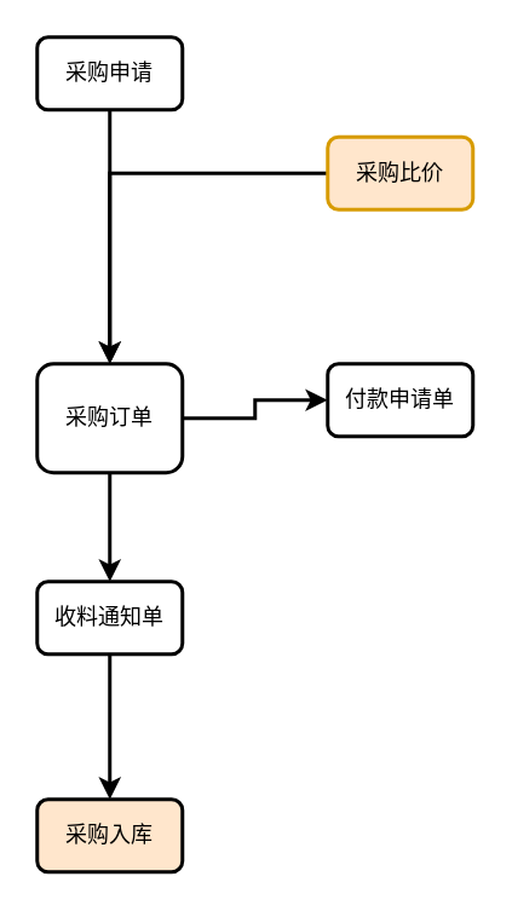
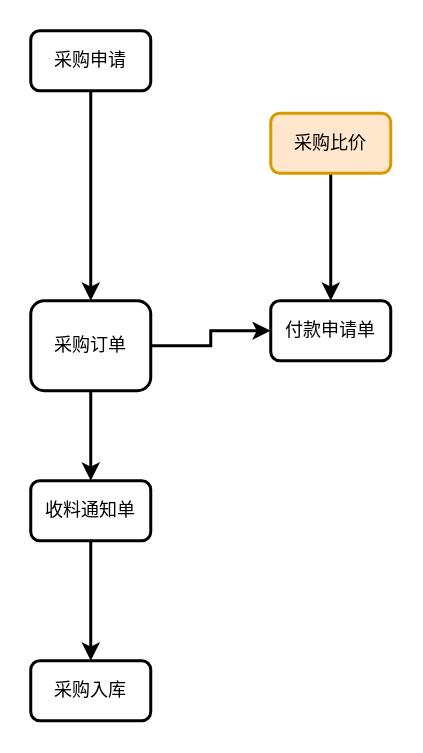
- <mxCell id="4" value="" style="edgeStyle=orthogonalEdgeStyle;rounded=0;orthogonalLoop=1;jettySize=auto;html=1;entryX=0.5;entryY=0;entryDx=0;entryDy=0;strokeWidth=2;" edge="1" parent="1" source="5" target="8"><mxGeometry relative="1" as="geometry"><mxPoint x="120" y="190" as="targetPoint" /></mxGeometry></mxCell>
+ <mxCell id="4" value="" style="edgeStyle=orthogonalEdgeStyle;rounded=0;orthogonalLoop=1;jettySize=auto;html=1;strokeWidth=2;" edge="1" parent="1" source="5" target="9"><mxGeometry relative="1" as="geometry"><mxPoint x="120" y="190" as="targetPoint" /></mxGeometry></mxCell>
- <mxCell id="12" value="采购入库&lt;br&gt;" style="rounded=1;whiteSpace=wrap;html=1;strokeWidth=2;fillColor=#ffe6cc;" vertex="1" parent="1"><mxGeometry x="20" y="440" width="80" height="40" as="geometry" /></mxCell>
+ <mxCell id="12" value="采购入库&lt;br&gt;" style="rounded=1;whiteSpace=wrap;html=1;strokeWidth=2;" vertex="1" parent="1"><mxGeometry x="20" y="440" width="80" height="40" as="geometry" /></mxCell>
